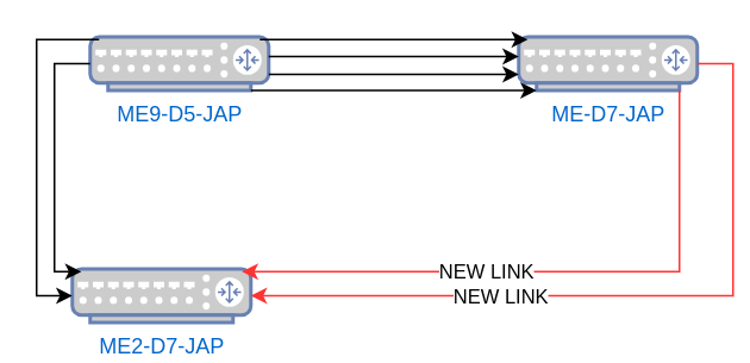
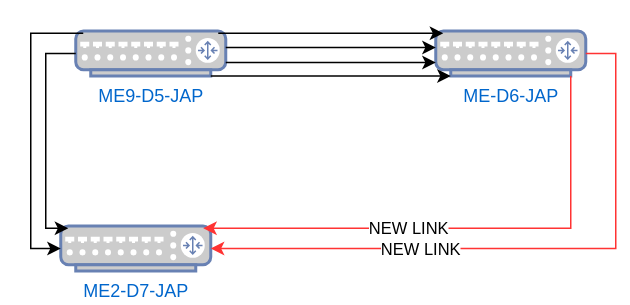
- <mxCell id="4" value="ME-D7-JAP" style="fontColor=#0066CC;verticalAlign=top;verticalLabelPosition=bottom;labelPosition=center;align=center;html=1;outlineConnect=0;fillColor=#CCCCCC;strokeColor=#6881B3;gradientColor=none;gradientDirection=north;strokeWidth=2;shape=mxgraph.networks.router;" vertex="1" parent="1"><mxGeometry x="290" y="20" width="100" height="30" as="geometry" /></mxCell>
+ <mxCell id="4" value="ME-D6-JAP" style="fontColor=#0066CC;verticalAlign=top;verticalLabelPosition=bottom;labelPosition=center;align=center;html=1;outlineConnect=0;fillColor=#CCCCCC;strokeColor=#6881B3;gradientColor=none;gradientDirection=north;strokeWidth=2;shape=mxgraph.networks.router;" vertex="1" parent="1"><mxGeometry x="290" y="20" width="100" height="30" as="geometry" /></mxCell>
